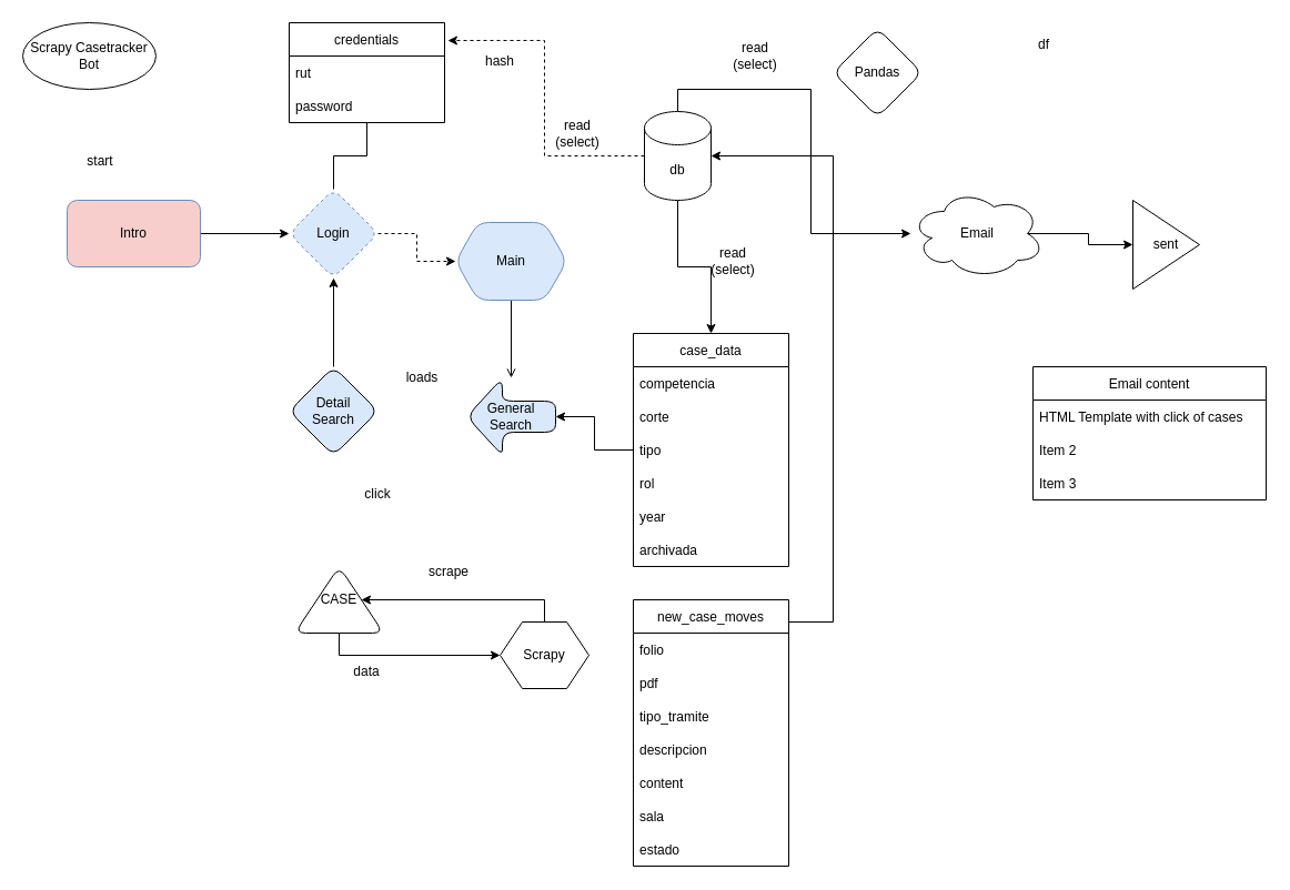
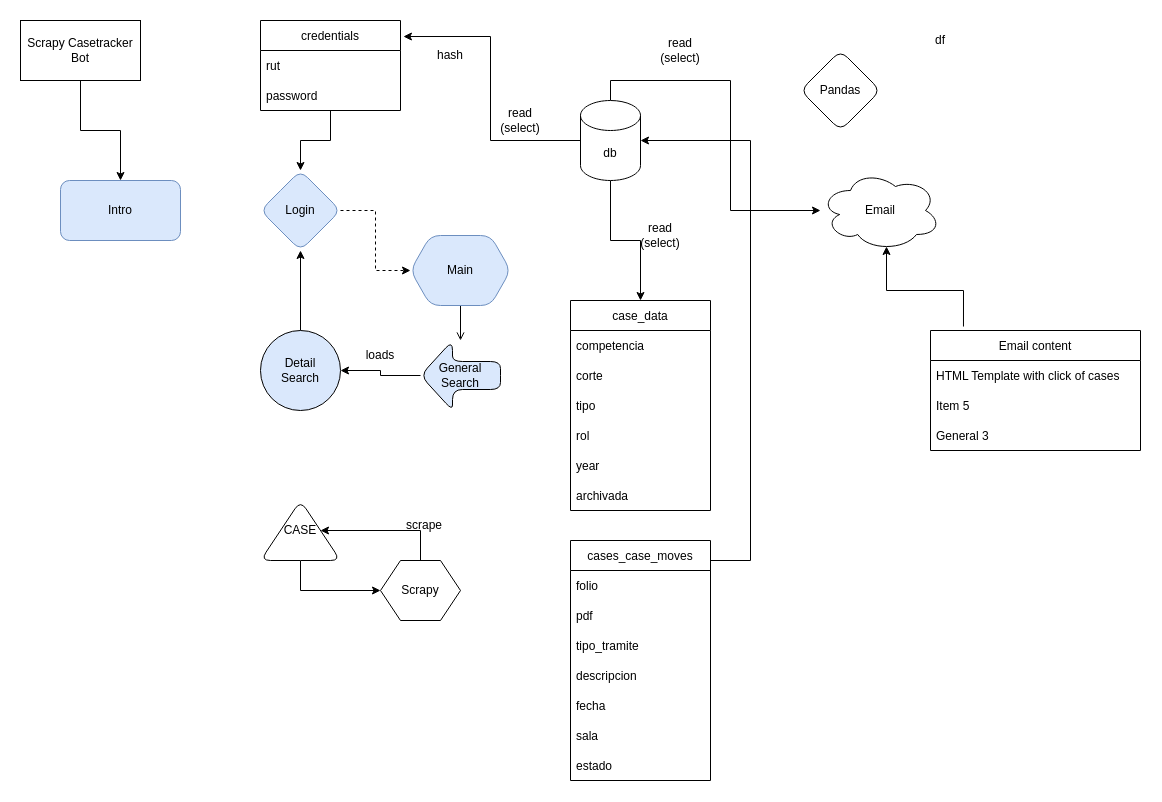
- <mxCell id="2" value="Scrapy Casetracker Bot" style="ellipse;whiteSpace=wrap;html=1;" vertex="1" parent="1"><mxGeometry width="120" height="60" as="geometry" x="20" y="20" /></mxCell>
+ <mxCell id="2" value="Scrapy Casetracker Bot" style="rounded=0;whiteSpace=wrap;html=1;" vertex="1" parent="1"><mxGeometry width="120" height="60" as="geometry" x="20" y="20" /></mxCell>
- <mxCell id="47" value="Pandas" style="rhombus;whiteSpace=wrap;html=1;rounded=1;" vertex="1" parent="1"><mxGeometry x="750" y="25" width="80" height="80" as="geometry" /></mxCell>
+ <mxCell id="47" value="Pandas" style="rhombus;whiteSpace=wrap;html=1;rounded=1;" vertex="1" parent="1"><mxGeometry x="800" y="50" width="80" height="80" as="geometry" /></mxCell>
- <mxCell id="27" style="edgeStyle=orthogonalEdgeStyle;rounded=0;orthogonalLoop=1;jettySize=auto;html=1;exitX=0;exitY=0.5;exitDx=0;exitDy=0;exitPerimeter=0;entryX=1.021;entryY=0.178;entryDx=0;entryDy=0;entryPerimeter=0;dashed=1;" edge="1" parent="1" source="30" target="20"><mxGeometry relative="1" as="geometry" /></mxCell>
+ <mxCell id="27" style="edgeStyle=orthogonalEdgeStyle;rounded=0;orthogonalLoop=1;jettySize=auto;html=1;exitX=0;exitY=0.5;exitDx=0;exitDy=0;exitPerimeter=0;entryX=1.021;entryY=0.178;entryDx=0;entryDy=0;entryPerimeter=0;" edge="1" parent="1" source="30" target="20"><mxGeometry relative="1" as="geometry" /></mxCell>
+ <mxCell id="52" style="edgeStyle=orthogonalEdgeStyle;rounded=0;orthogonalLoop=1;jettySize=auto;html=1;exitX=0.5;exitY=1;exitDx=0;exitDy=0;entryX=0.5;entryY=0;entryDx=0;entryDy=0;" edge="1" parent="51" source="2" target="4"><mxGeometry relative="1" as="geometry" /></mxCell>
- <mxCell id="53" value="start" style="text;html=1;strokeColor=none;fillColor=none;align=center;verticalAlign=middle;whiteSpace=wrap;rounded=0;" vertex="1" parent="51"><mxGeometry width="60" height="30" as="geometry" /></mxCell>
- <mxCell id="19" style="edgeStyle=orthogonalEdgeStyle;rounded=0;orthogonalLoop=1;jettySize=auto;html=1;endArrow=none;" edge="1" parent="1" source="20" target="6"><mxGeometry relative="1" as="geometry" /></mxCell>
+ <mxCell id="19" style="edgeStyle=orthogonalEdgeStyle;rounded=0;orthogonalLoop=1;jettySize=auto;html=1;" edge="1" parent="1" source="20" target="6"><mxGeometry relative="1" as="geometry" /></mxCell>
- <mxCell id="4" value="Intro" style="rounded=1;whiteSpace=wrap;html=1;fillColor=#f8cecc;strokeColor=#6c8ebf;" vertex="1" parent="1"><mxGeometry x="60" y="180" width="120" height="60" as="geometry" /></mxCell>
+ <mxCell id="4" value="Intro" style="rounded=1;whiteSpace=wrap;html=1;fillColor=#dae8fc;strokeColor=#6c8ebf;" vertex="1" parent="1"><mxGeometry x="60" y="180" width="120" height="60" as="geometry" /></mxCell>
- <mxCell id="3" value="" style="edgeStyle=orthogonalEdgeStyle;rounded=0;orthogonalLoop=1;jettySize=auto;html=1;" edge="1" parent="1" source="4" target="6"><mxGeometry relative="1" as="geometry" /></mxCell>
- <mxCell id="6" value="Login" style="rhombus;whiteSpace=wrap;html=1;rounded=1;fillColor=#dae8fc;strokeColor=#6c8ebf;dashed=1;" vertex="1" parent="1"><mxGeometry x="260" y="170" width="80" height="80" as="geometry" /></mxCell>
+ <mxCell id="6" value="Login" style="rhombus;whiteSpace=wrap;html=1;rounded=1;fillColor=#dae8fc;strokeColor=#6c8ebf;" vertex="1" parent="1"><mxGeometry x="260" y="170" width="80" height="80" as="geometry" /></mxCell>
- <mxCell id="48" style="edgeStyle=orthogonalEdgeStyle;rounded=0;orthogonalLoop=1;jettySize=auto;html=1;exitX=0.875;exitY=0.5;exitDx=0;exitDy=0;exitPerimeter=0;" edge="1" parent="1" source="50" target="54"><mxGeometry relative="1" as="geometry" /></mxCell>
- <mxCell id="54" value="sent" style="triangle;whiteSpace=wrap;html=1;" vertex="1" parent="1"><mxGeometry x="1020" y="180" width="60" height="80" as="geometry" /></mxCell>
- <mxCell id="8" value="Main" style="shape=hexagon;perimeter=hexagonPerimeter2;whiteSpace=wrap;html=1;fixedSize=1;rounded=1;fillColor=#dae8fc;strokeColor=#6c8ebf;" vertex="1" parent="1"><mxGeometry x="410" y="200" width="100" height="70" as="geometry" /></mxCell>
+ <mxCell id="8" value="Main" style="shape=hexagon;perimeter=hexagonPerimeter2;whiteSpace=wrap;html=1;fixedSize=1;rounded=1;fillColor=#dae8fc;strokeColor=#6c8ebf;" vertex="1" parent="1"><mxGeometry x="410" y="235" width="100" height="70" as="geometry" /></mxCell>
+ <mxCell id="49" style="edgeStyle=orthogonalEdgeStyle;rounded=0;orthogonalLoop=1;jettySize=auto;html=1;exitX=0.157;exitY=-0.033;exitDx=0;exitDy=0;exitPerimeter=0;entryX=0.55;entryY=0.95;entryDx=0;entryDy=0;entryPerimeter=0;" edge="1" parent="1" source="55" target="50"><mxGeometry relative="1" as="geometry"><mxPoint x="965" y="320" as="targetPoint" /></mxGeometry></mxCell>
- <mxCell id="31" value="loads" style="text;html=1;strokeColor=none;fillColor=none;align=center;verticalAlign=middle;whiteSpace=wrap;rounded=0;" vertex="1" parent="1"><mxGeometry x="350" y="325" width="60" height="30" as="geometry" /></mxCell>
+ <mxCell id="31" value="loads" style="text;html=1;strokeColor=none;fillColor=none;align=center;verticalAlign=middle;whiteSpace=wrap;rounded=0;" vertex="1" parent="1"><mxGeometry x="350" y="340" width="60" height="30" as="geometry" /></mxCell>
- <mxCell id="24" value="Detail&lt;br&gt;Search" style="rhombus;whiteSpace=wrap;html=1;rounded=1;fillColor=#DAE8FC;" vertex="1" parent="1"><mxGeometry x="260" y="330" width="80" height="80" as="geometry" /></mxCell>
+ <mxCell id="24" value="Detail&lt;br&gt;Search" style="ellipse;whiteSpace=wrap;html=1;fillColor=#DAE8FC;" vertex="1" parent="1"><mxGeometry x="260" y="330" width="80" height="80" as="geometry" /></mxCell>
+ <mxCell id="9" value="" style="edgeStyle=orthogonalEdgeStyle;rounded=0;orthogonalLoop=1;jettySize=auto;html=1;" edge="1" parent="1" source="10" target="24"><mxGeometry relative="1" as="geometry" /></mxCell>
- <mxCell id="11" style="edgeStyle=orthogonalEdgeStyle;rounded=0;orthogonalLoop=1;jettySize=auto;html=1;entryX=0;entryY=0.5;entryDx=0;entryDy=0;entryPerimeter=0;" edge="1" parent="1" source="12" target="10"><mxGeometry relative="1" as="geometry" /></mxCell>
- <mxCell id="57" value="Item 2" style="text;strokeColor=none;fillColor=none;align=left;verticalAlign=middle;spacingLeft=4;spacingRight=4;overflow=hidden;points=[[0,0.5],[1,0.5]];portConstraint=eastwest;rotatable=0;" vertex="1" parent="55"><mxGeometry y="60" width="210" height="30" as="geometry" /></mxCell>
+ <mxCell id="57" value="Item 5" style="text;strokeColor=none;fillColor=none;align=left;verticalAlign=middle;spacingLeft=4;spacingRight=4;overflow=hidden;points=[[0,0.5],[1,0.5]];portConstraint=eastwest;rotatable=0;" vertex="1" parent="55"><mxGeometry y="60" width="210" height="30" as="geometry" /></mxCell>
- <mxCell id="58" value="Item 3" style="text;strokeColor=none;fillColor=none;align=left;verticalAlign=middle;spacingLeft=4;spacingRight=4;overflow=hidden;points=[[0,0.5],[1,0.5]];portConstraint=eastwest;rotatable=0;" vertex="1" parent="55"><mxGeometry y="90" width="210" height="30" as="geometry" /></mxCell>
+ <mxCell id="58" value="General 3" style="text;strokeColor=none;fillColor=none;align=left;verticalAlign=middle;spacingLeft=4;spacingRight=4;overflow=hidden;points=[[0,0.5],[1,0.5]];portConstraint=eastwest;rotatable=0;" vertex="1" parent="55"><mxGeometry y="90" width="210" height="30" as="geometry" /></mxCell>
- <mxCell id="33" value="click" style="text;html=1;strokeColor=none;fillColor=none;align=center;verticalAlign=middle;whiteSpace=wrap;rounded=0;" vertex="1" parent="1"><mxGeometry x="310" y="430" width="60" height="30" as="geometry" /></mxCell>
- <mxCell id="36" value="scrape" style="text;html=1;strokeColor=none;fillColor=none;align=center;verticalAlign=middle;whiteSpace=wrap;rounded=0;" vertex="1" parent="1"><mxGeometry x="374" y="500" width="60" height="30" as="geometry" /></mxCell>
+ <mxCell id="36" value="scrape" style="text;html=1;strokeColor=none;fillColor=none;align=center;verticalAlign=middle;whiteSpace=wrap;rounded=0;" vertex="1" parent="1"><mxGeometry x="394" y="510" width="60" height="30" as="geometry" /></mxCell>
- <mxCell id="26" value="CASE" style="triangle;whiteSpace=wrap;html=1;rounded=1;direction=north;" vertex="1" parent="1"><mxGeometry x="265" y="510" width="80" height="60" as="geometry" /></mxCell>
+ <mxCell id="26" value="CASE" style="triangle;whiteSpace=wrap;html=1;rounded=1;direction=north;" vertex="1" parent="1"><mxGeometry x="260" y="500" width="80" height="60" as="geometry" /></mxCell>
- <mxCell id="39" value="new_case_moves" style="swimlane;fontStyle=0;childLayout=stackLayout;horizontal=1;startSize=30;horizontalStack=0;resizeParent=1;resizeParentMax=0;resizeLast=0;collapsible=1;marginBottom=0;" vertex="1" parent="1"><mxGeometry x="570" y="540" width="140" height="240" as="geometry" /></mxCell>
+ <mxCell id="39" value="cases_case_moves" style="swimlane;fontStyle=0;childLayout=stackLayout;horizontal=1;startSize=30;horizontalStack=0;resizeParent=1;resizeParentMax=0;resizeLast=0;collapsible=1;marginBottom=0;" vertex="1" parent="1"><mxGeometry x="570" y="540" width="140" height="240" as="geometry" /></mxCell>
- <mxCell id="35" value="Scrapy" style="shape=hexagon;perimeter=hexagonPerimeter2;whiteSpace=wrap;html=1;fixedSize=1;" vertex="1" parent="1"><mxGeometry x="450" y="560" width="80" height="60" as="geometry" /></mxCell>
+ <mxCell id="35" value="Scrapy" style="shape=hexagon;perimeter=hexagonPerimeter2;whiteSpace=wrap;html=1;fixedSize=1;" vertex="1" parent="1"><mxGeometry x="380" y="560" width="80" height="60" as="geometry" /></mxCell>
- <mxCell id="37" value="data" style="text;html=1;strokeColor=none;fillColor=none;align=center;verticalAlign=middle;whiteSpace=wrap;rounded=0;" vertex="1" parent="1"><mxGeometry x="300" y="590" width="60" height="30" as="geometry" /></mxCell>
- <mxCell id="44" value="content" style="text;strokeColor=none;fillColor=none;align=left;verticalAlign=middle;spacingLeft=4;spacingRight=4;overflow=hidden;points=[[0,0.5],[1,0.5]];portConstraint=eastwest;rotatable=0;" vertex="1" parent="39"><mxGeometry y="150" width="140" height="30" as="geometry" /></mxCell>
+ <mxCell id="44" value="fecha" style="text;strokeColor=none;fillColor=none;align=left;verticalAlign=middle;spacingLeft=4;spacingRight=4;overflow=hidden;points=[[0,0.5],[1,0.5]];portConstraint=eastwest;rotatable=0;" vertex="1" parent="39"><mxGeometry y="150" width="140" height="30" as="geometry" /></mxCell>
